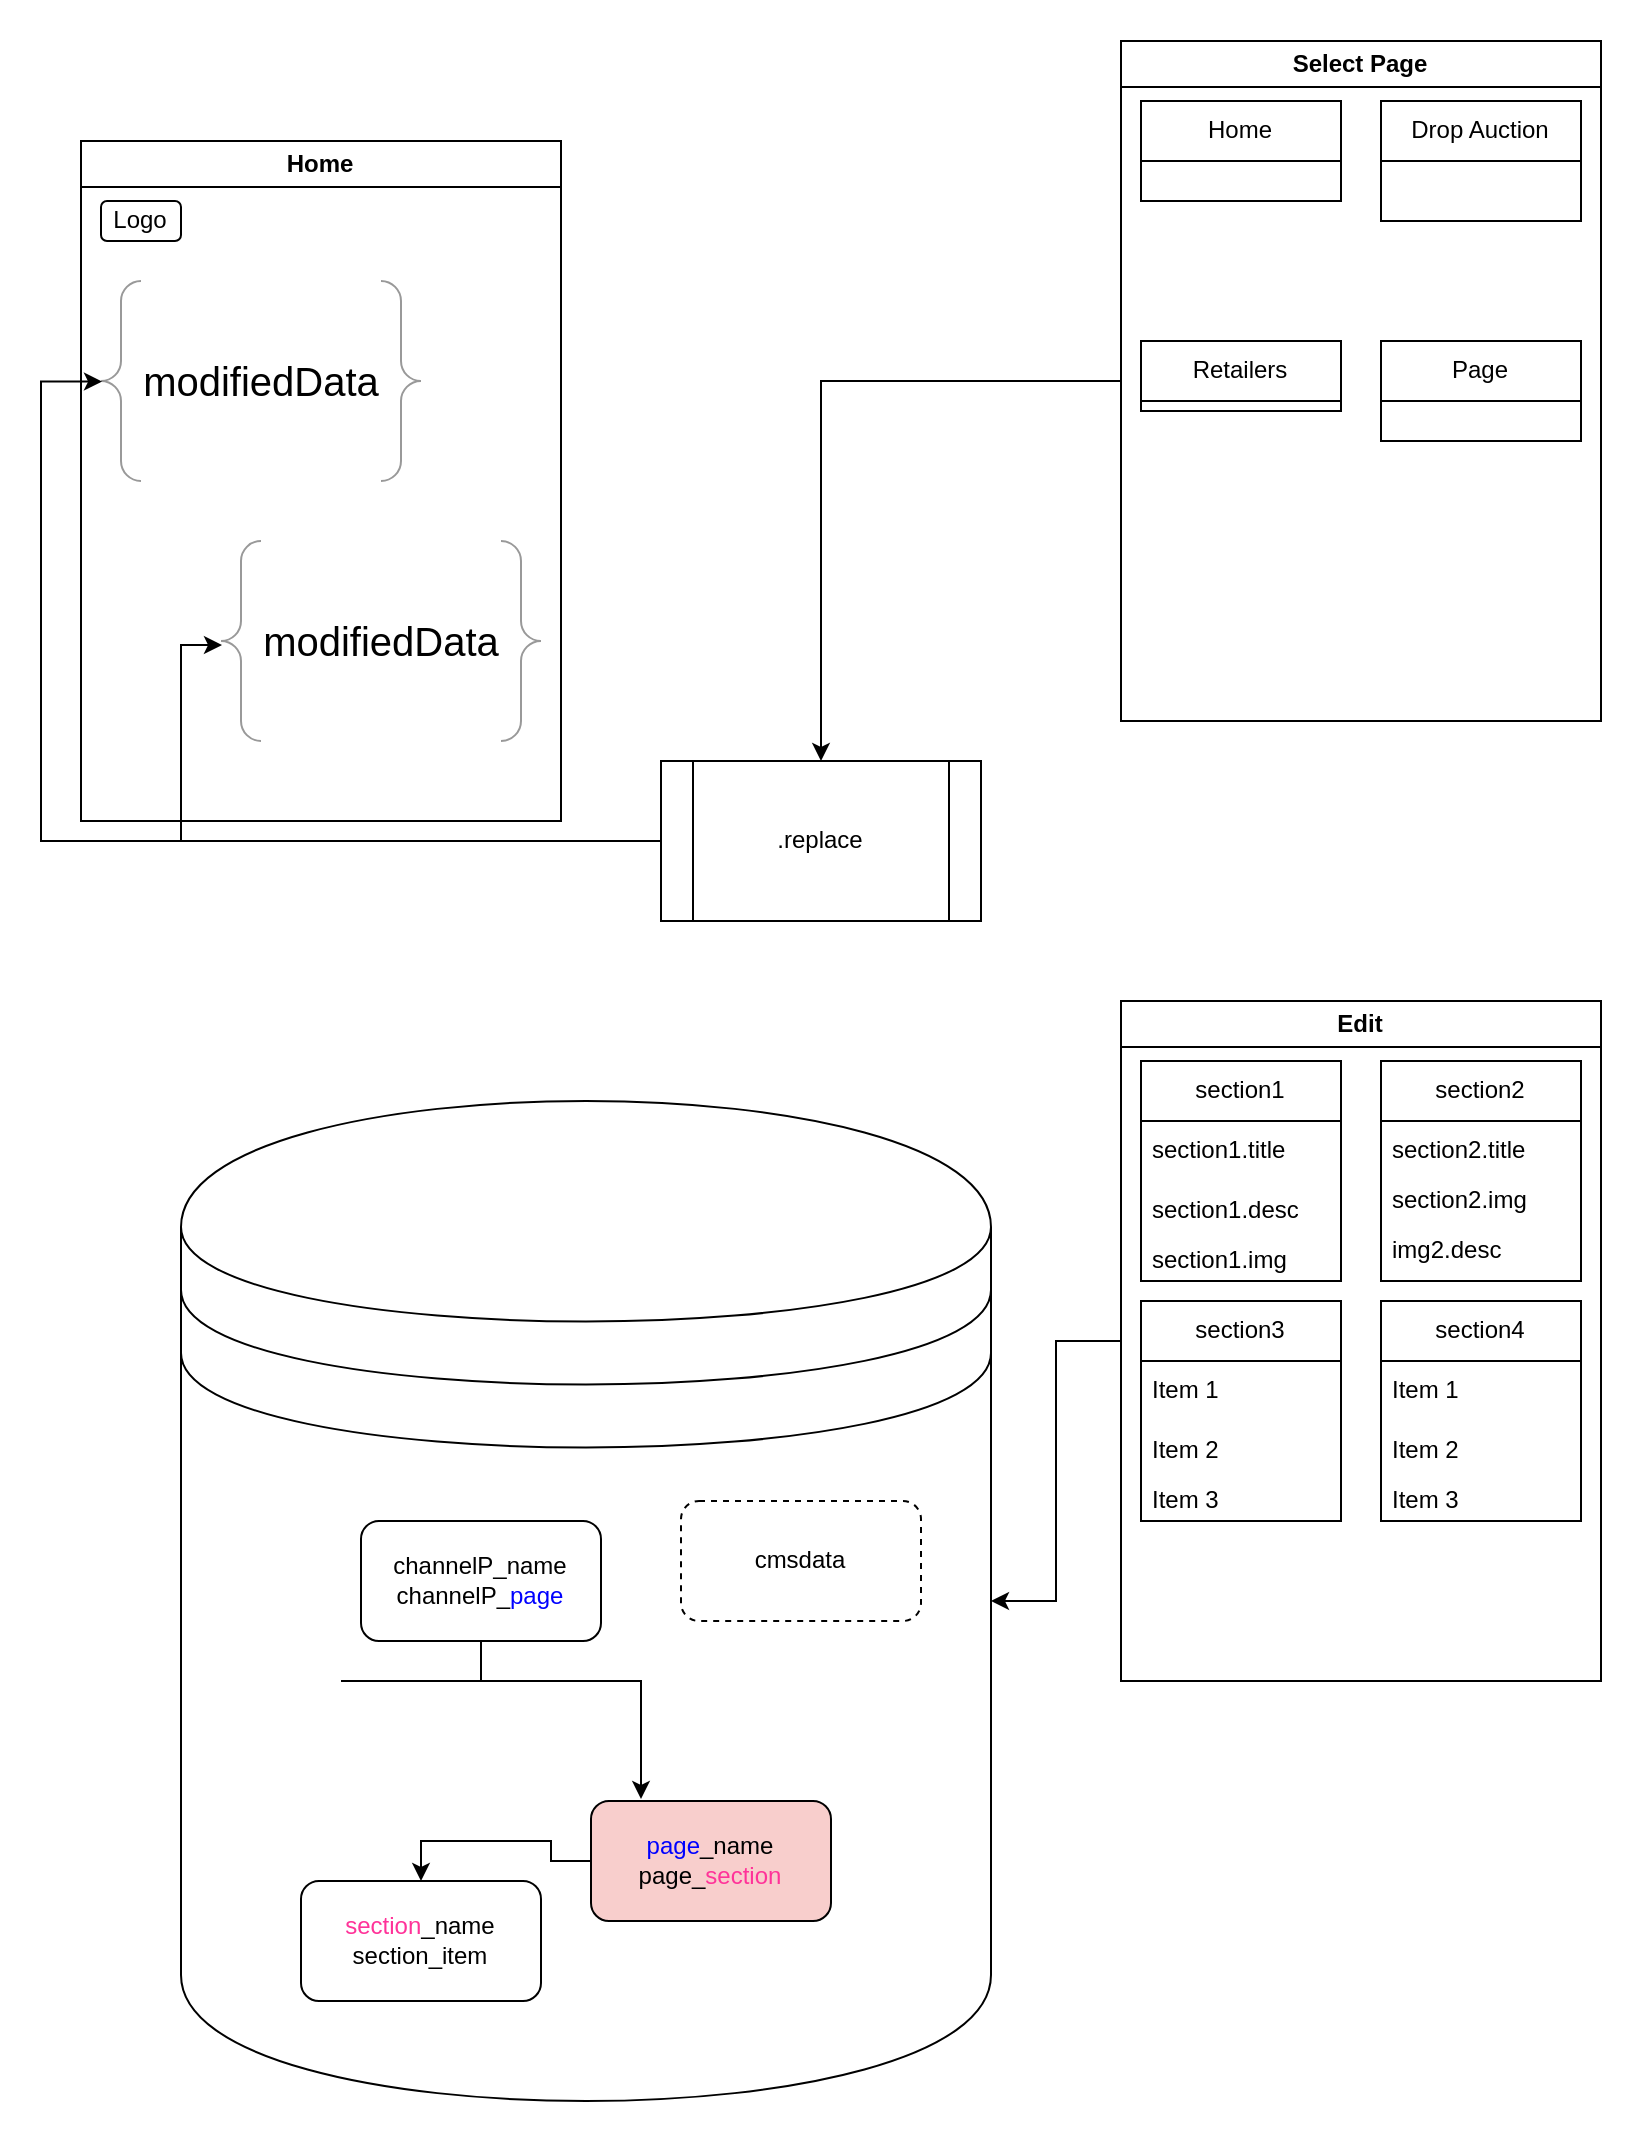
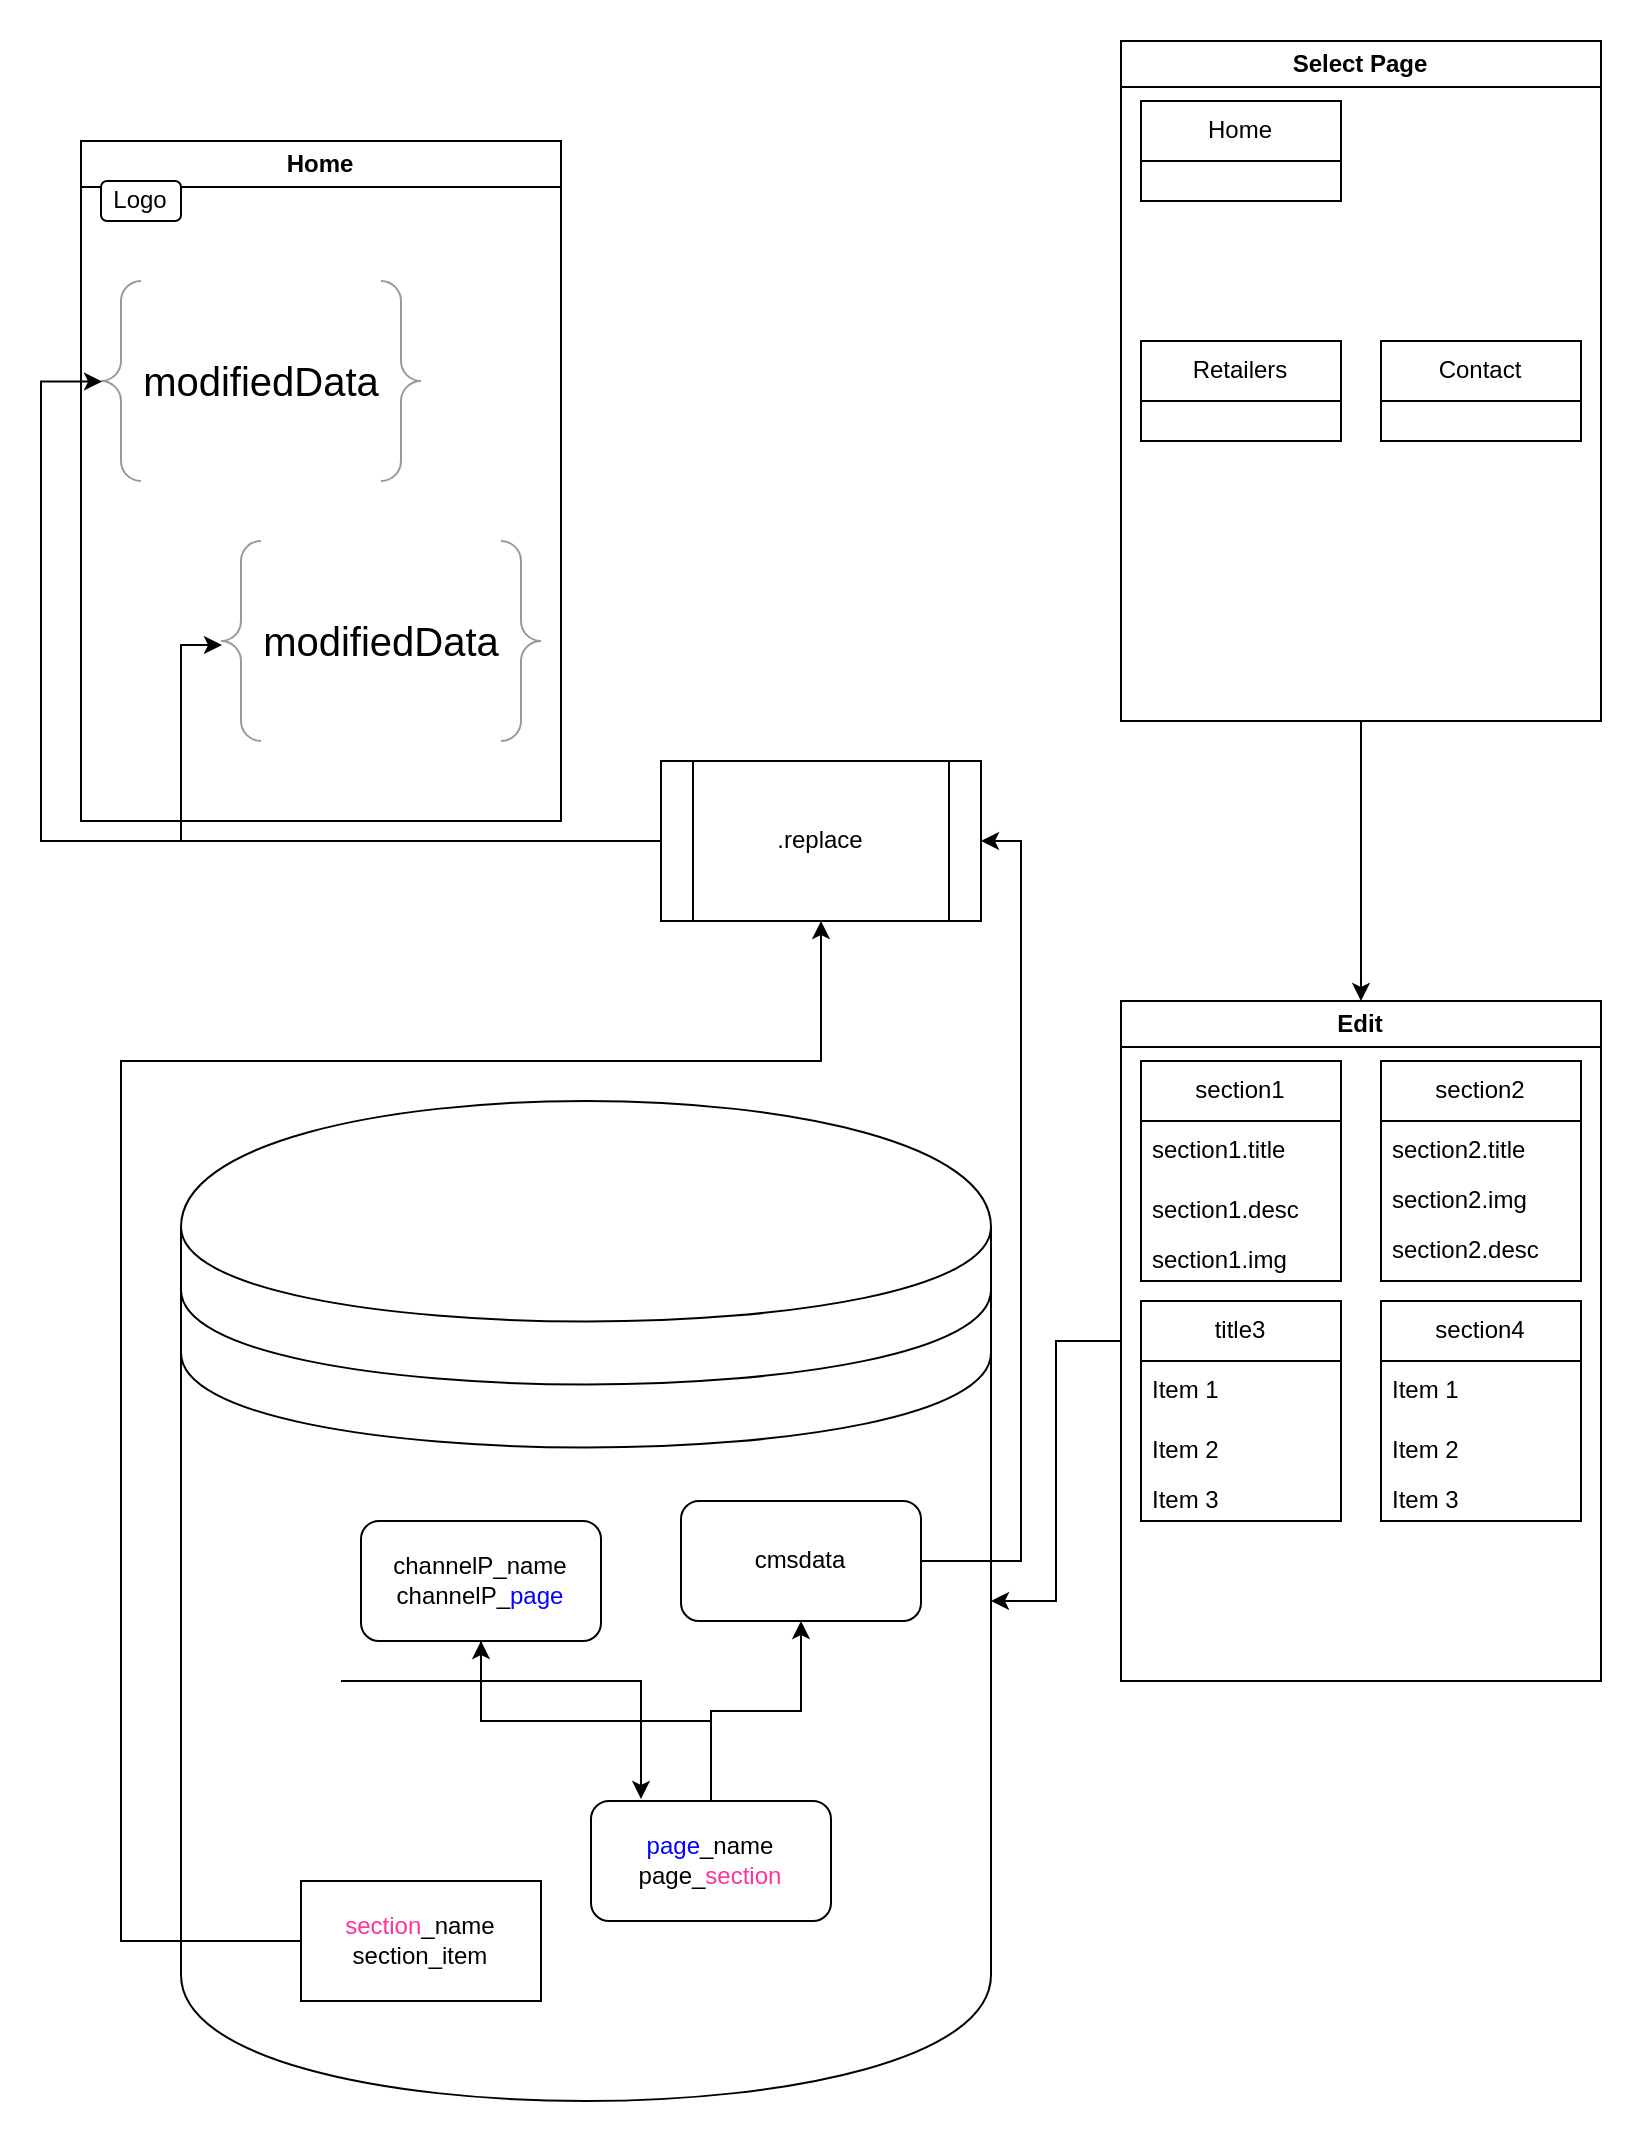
- <mxCell id="17" value="Drop Auction" style="swimlane;fontStyle=0;childLayout=stackLayout;horizontal=1;startSize=30;horizontalStack=0;resizeParent=1;resizeParentMax=0;resizeLast=0;collapsible=1;marginBottom=0;whiteSpace=wrap;html=1;" vertex="1" parent="15"><mxGeometry x="130" y="30" width="100" height="60" as="geometry" /></mxCell>
- <mxCell id="10" value="Logo" style="rounded=1;whiteSpace=wrap;html=1;" vertex="1" parent="3"><mxGeometry x="10" y="30" width="40" height="20" as="geometry" /></mxCell>
+ <mxCell id="10" value="Logo" style="rounded=1;whiteSpace=wrap;html=1;" vertex="1" parent="3"><mxGeometry x="10" y="20" width="40" height="20" as="geometry" /></mxCell>
- <mxCell id="19" value="Page" style="swimlane;fontStyle=0;childLayout=stackLayout;horizontal=1;startSize=30;horizontalStack=0;resizeParent=1;resizeParentMax=0;resizeLast=0;collapsible=1;marginBottom=0;whiteSpace=wrap;html=1;" vertex="1" parent="15"><mxGeometry x="130" y="150" width="100" height="50" as="geometry" /></mxCell>
+ <mxCell id="19" value="Contact" style="swimlane;fontStyle=0;childLayout=stackLayout;horizontal=1;startSize=30;horizontalStack=0;resizeParent=1;resizeParentMax=0;resizeLast=0;collapsible=1;marginBottom=0;whiteSpace=wrap;html=1;" vertex="1" parent="15"><mxGeometry x="130" y="150" width="100" height="50" as="geometry" /></mxCell>
- <mxCell id="18" value="Retailers" style="swimlane;fontStyle=0;childLayout=stackLayout;horizontal=1;startSize=30;horizontalStack=0;resizeParent=1;resizeParentMax=0;resizeLast=0;collapsible=1;marginBottom=0;whiteSpace=wrap;html=1;" vertex="1" parent="15"><mxGeometry x="10" y="150" width="100" height="35" as="geometry" /></mxCell>
+ <mxCell id="18" value="Retailers" style="swimlane;fontStyle=0;childLayout=stackLayout;horizontal=1;startSize=30;horizontalStack=0;resizeParent=1;resizeParentMax=0;resizeLast=0;collapsible=1;marginBottom=0;whiteSpace=wrap;html=1;" vertex="1" parent="15"><mxGeometry x="10" y="150" width="100" height="50" as="geometry" /></mxCell>
- <mxCell id="14" style="edgeStyle=orthogonalEdgeStyle;rounded=0;orthogonalLoop=1;jettySize=auto;html=1;" edge="1" parent="1" source="15" target="11"><mxGeometry relative="1" as="geometry" /></mxCell>
+ <mxCell id="14" style="edgeStyle=orthogonalEdgeStyle;rounded=0;orthogonalLoop=1;jettySize=auto;html=1;entryX=0.5;entryY=0;entryDx=0;entryDy=0;" edge="1" parent="1" source="15" target="26"><mxGeometry relative="1" as="geometry" /></mxCell>
+ <mxCell id="25" style="edgeStyle=orthogonalEdgeStyle;rounded=0;orthogonalLoop=1;jettySize=auto;html=1;exitX=0;exitY=0.5;exitDx=0;exitDy=0;entryX=0.5;entryY=1;entryDx=0;entryDy=0;" edge="1" parent="1" source="24" target="11"><mxGeometry relative="1" as="geometry"><mxPoint x="417.5" y="766" as="sourcePoint" /><mxPoint x="234.5" y="520" as="targetPoint" /><Array as="points"><mxPoint x="60" y="970" /><mxPoint x="60" y="530" /><mxPoint x="410" y="530" /></Array></mxGeometry></mxCell>
+ <mxCell id="44" style="edgeStyle=orthogonalEdgeStyle;rounded=0;orthogonalLoop=1;jettySize=auto;html=1;entryX=1;entryY=0.5;entryDx=0;entryDy=0;" edge="1" parent="1" source="45" target="11"><mxGeometry relative="1" as="geometry"><Array as="points"><mxPoint x="510" y="780" /><mxPoint x="510" y="420" /></Array></mxGeometry></mxCell>
- <mxCell id="34" value="img2.desc" style="text;strokeColor=none;fillColor=none;align=left;verticalAlign=middle;spacingLeft=4;spacingRight=4;overflow=hidden;points=[[0,0.5],[1,0.5]];portConstraint=eastwest;rotatable=0;whiteSpace=wrap;html=1;" vertex="1" parent="31"><mxGeometry y="80" width="100" height="30" as="geometry" /></mxCell>
+ <mxCell id="34" value="section2.desc" style="text;strokeColor=none;fillColor=none;align=left;verticalAlign=middle;spacingLeft=4;spacingRight=4;overflow=hidden;points=[[0,0.5],[1,0.5]];portConstraint=eastwest;rotatable=0;whiteSpace=wrap;html=1;" vertex="1" parent="31"><mxGeometry y="80" width="100" height="30" as="geometry" /></mxCell>
- <mxCell id="35" value="section3" style="swimlane;fontStyle=0;childLayout=stackLayout;horizontal=1;startSize=30;horizontalStack=0;resizeParent=1;resizeParentMax=0;resizeLast=0;collapsible=1;marginBottom=0;whiteSpace=wrap;html=1;" vertex="1" parent="26"><mxGeometry x="10" y="150" width="100" height="110" as="geometry" /></mxCell>
+ <mxCell id="35" value="title3" style="swimlane;fontStyle=0;childLayout=stackLayout;horizontal=1;startSize=30;horizontalStack=0;resizeParent=1;resizeParentMax=0;resizeLast=0;collapsible=1;marginBottom=0;whiteSpace=wrap;html=1;" vertex="1" parent="26"><mxGeometry x="10" y="150" width="100" height="110" as="geometry" /></mxCell>
- <mxCell id="45" value="cmsdata" style="rounded=1;whiteSpace=wrap;html=1;dashed=1;" vertex="1" parent="1"><mxGeometry x="340" y="750" width="120" height="60" as="geometry" /></mxCell>
+ <mxCell id="45" value="cmsdata" style="rounded=1;whiteSpace=wrap;html=1;" vertex="1" parent="1"><mxGeometry x="340" y="750" width="120" height="60" as="geometry" /></mxCell>
+ <mxCell id="46" style="edgeStyle=orthogonalEdgeStyle;rounded=0;orthogonalLoop=1;jettySize=auto;html=1;entryX=0.5;entryY=1;entryDx=0;entryDy=0;" edge="1" parent="1" source="23" target="45"><mxGeometry relative="1" as="geometry" /></mxCell>
- <mxCell id="22" style="edgeStyle=orthogonalEdgeStyle;rounded=0;orthogonalLoop=1;jettySize=auto;html=1;entryX=0.5;entryY=0;entryDx=0;entryDy=0;" edge="1" parent="1" source="23" target="24"><mxGeometry relative="1" as="geometry" /></mxCell>
+ <mxCell id="22" style="edgeStyle=orthogonalEdgeStyle;rounded=0;orthogonalLoop=1;jettySize=auto;html=1;" edge="1" parent="1" source="23" target="21"><mxGeometry relative="1" as="geometry" /></mxCell>
- <mxCell id="23" value="&lt;font color=&quot;#0000ff&quot;&gt;page&lt;/font&gt;_name&lt;div&gt;page_&lt;font color=&quot;#ff3399&quot;&gt;section&lt;/font&gt;&lt;/div&gt;" style="rounded=1;whiteSpace=wrap;html=1;fillColor=#f8cecc;" vertex="1" parent="1"><mxGeometry x="295" y="900" width="120" height="60" as="geometry" /></mxCell>
+ <mxCell id="23" value="&lt;font color=&quot;#0000ff&quot;&gt;page&lt;/font&gt;_name&lt;div&gt;page_&lt;font color=&quot;#ff3399&quot;&gt;section&lt;/font&gt;&lt;/div&gt;" style="rounded=1;whiteSpace=wrap;html=1;" vertex="1" parent="1"><mxGeometry x="295" y="900" width="120" height="60" as="geometry" /></mxCell>
- <mxCell id="24" value="&lt;font color=&quot;#ff3399&quot;&gt;section&lt;/font&gt;_name&lt;div&gt;section_item&lt;/div&gt;" style="rounded=1;whiteSpace=wrap;html=1;" vertex="1" parent="1"><mxGeometry x="150" y="940" width="120" height="60" as="geometry" /></mxCell>
+ <mxCell id="24" value="&lt;font color=&quot;#ff3399&quot;&gt;section&lt;/font&gt;_name&lt;div&gt;section_item&lt;/div&gt;" style="whiteSpace=wrap;html=1;rounded=0;" vertex="1" parent="1"><mxGeometry x="150" y="940" width="120" height="60" as="geometry" /></mxCell>
